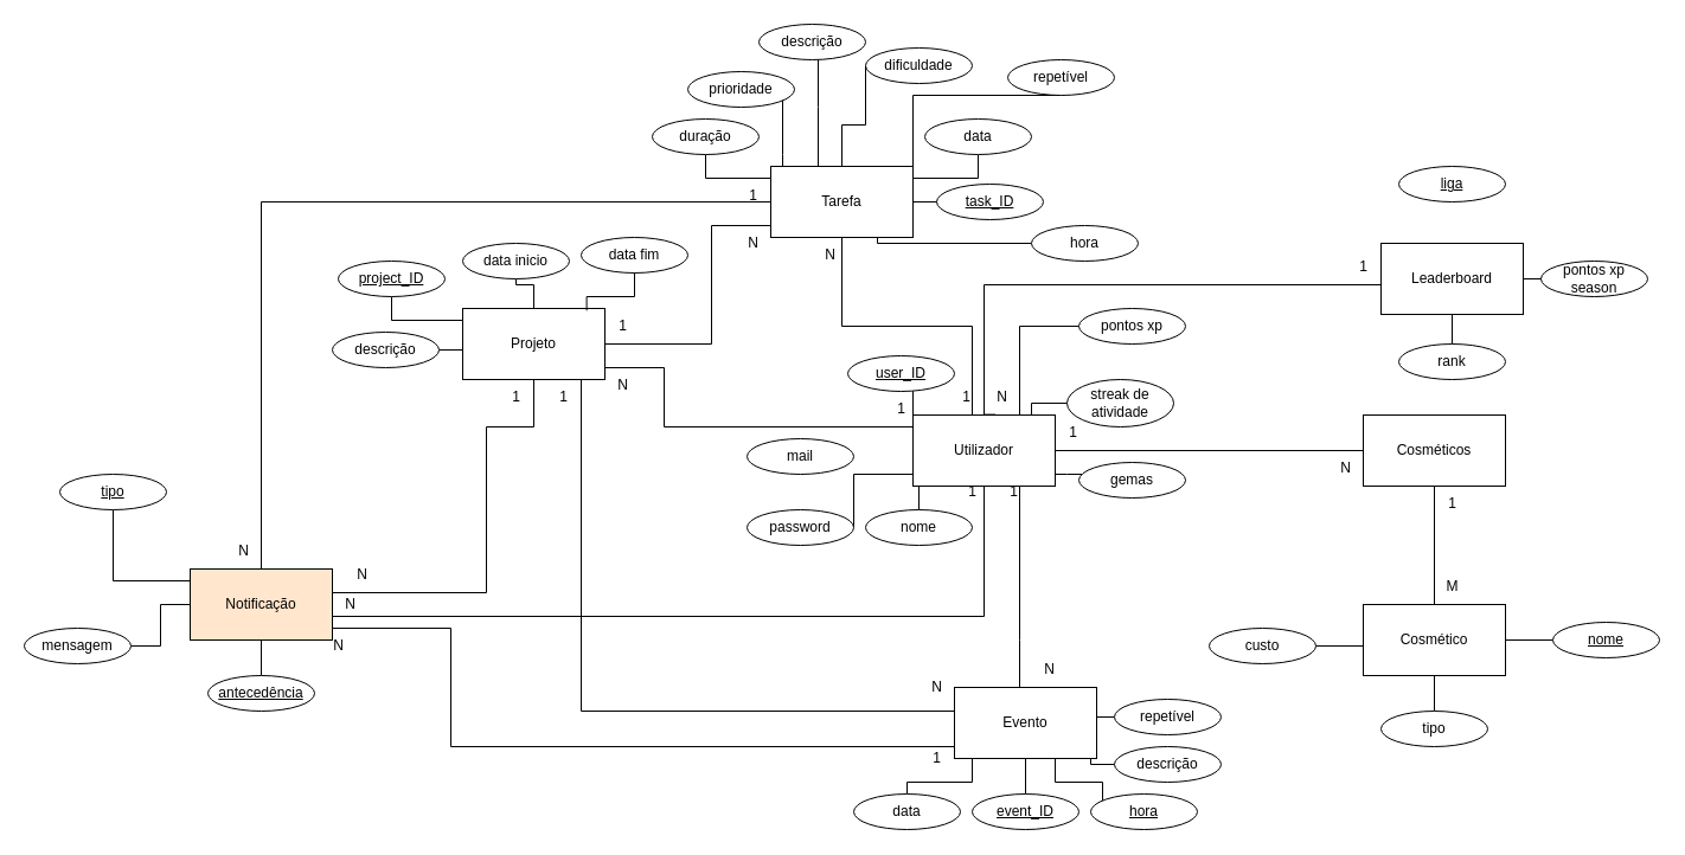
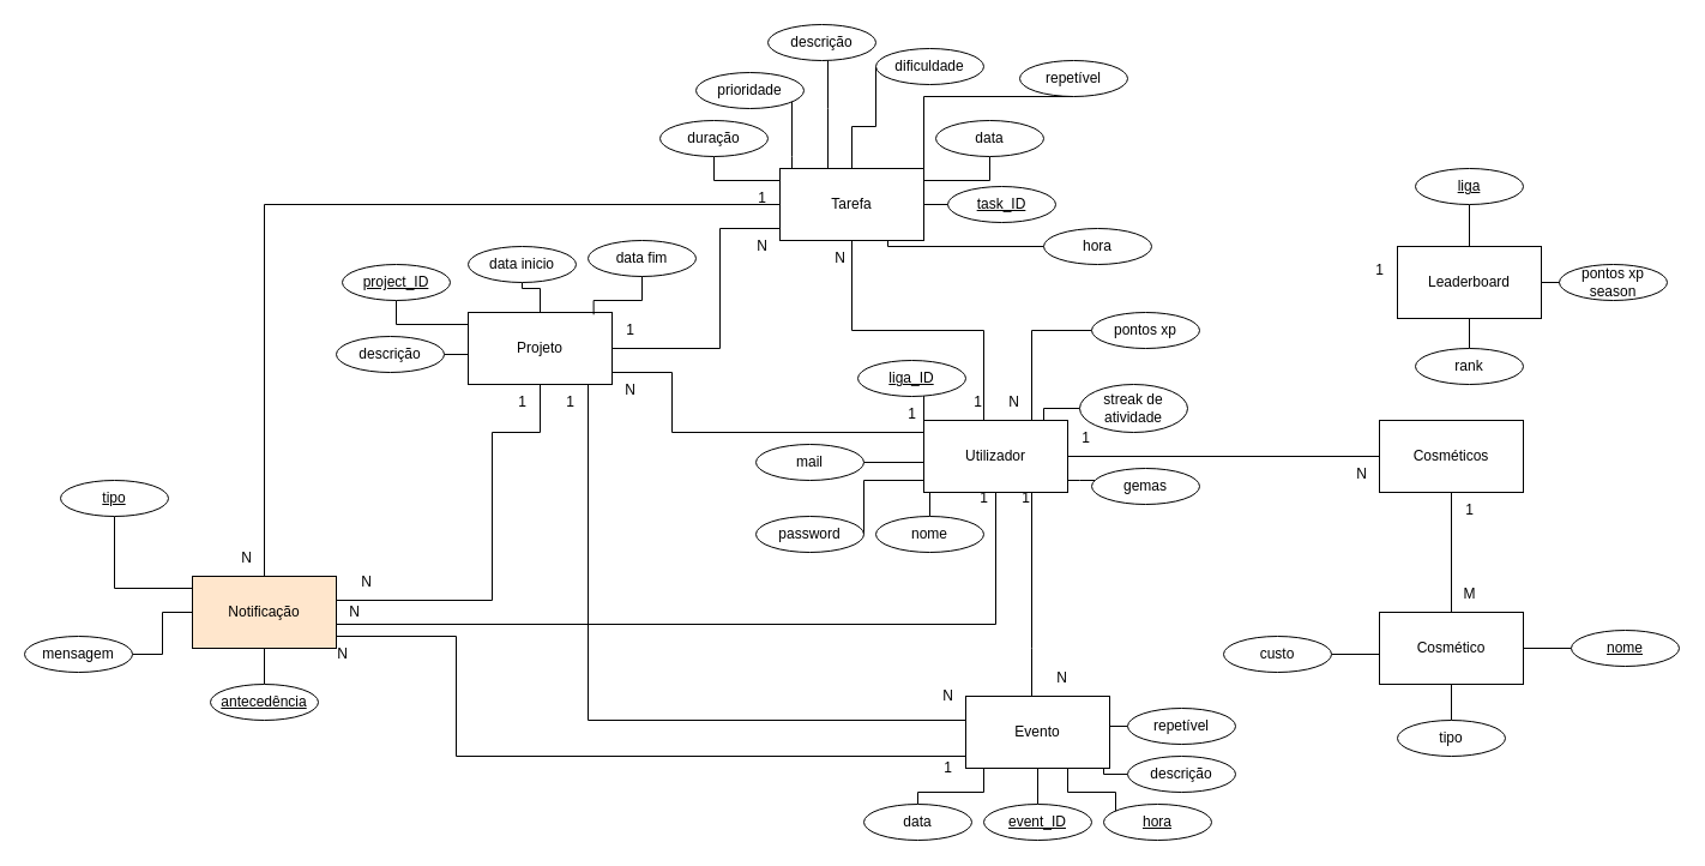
+ <mxCell id="46" style="edgeStyle=orthogonalEdgeStyle;rounded=0;orthogonalLoop=1;jettySize=auto;html=1;endArrow=none;endFill=0;" parent="1" source="47" target="44" edge="1"><mxGeometry relative="1" as="geometry"><Array as="points"><mxPoint x="1230" y="170" /><mxPoint x="1230" y="170" /></Array></mxGeometry></mxCell>
- <mxCell id="55" style="edgeStyle=orthogonalEdgeStyle;rounded=0;orthogonalLoop=1;jettySize=auto;html=1;entryX=0.579;entryY=-0.007;entryDx=0;entryDy=0;entryPerimeter=0;endArrow=none;endFill=0;" parent="1" source="44" target="9" edge="1"><mxGeometry relative="1" as="geometry"><Array as="points"><mxPoint x="830" y="240" /><mxPoint x="830" y="350" /></Array></mxGeometry></mxCell>
- <mxCell id="28" value="&lt;u&gt;user_ID&lt;/u&gt;" style="ellipse;whiteSpace=wrap;html=1;" parent="1" vertex="1"><mxGeometry x="715" y="300" width="90" height="30" as="geometry" /></mxCell>
+ <mxCell id="28" value="&lt;u&gt;liga_ID&lt;/u&gt;" style="ellipse;whiteSpace=wrap;html=1;" parent="1" vertex="1"><mxGeometry x="715" y="300" width="90" height="30" as="geometry" /></mxCell>
+ <mxCell id="36" style="edgeStyle=orthogonalEdgeStyle;rounded=0;orthogonalLoop=1;jettySize=auto;html=1;endArrow=none;endFill=0;" parent="1" source="37" target="9" edge="1"><mxGeometry relative="1" as="geometry"><Array as="points"><mxPoint x="790" y="390" /><mxPoint x="790" y="390" /></Array></mxGeometry></mxCell>
